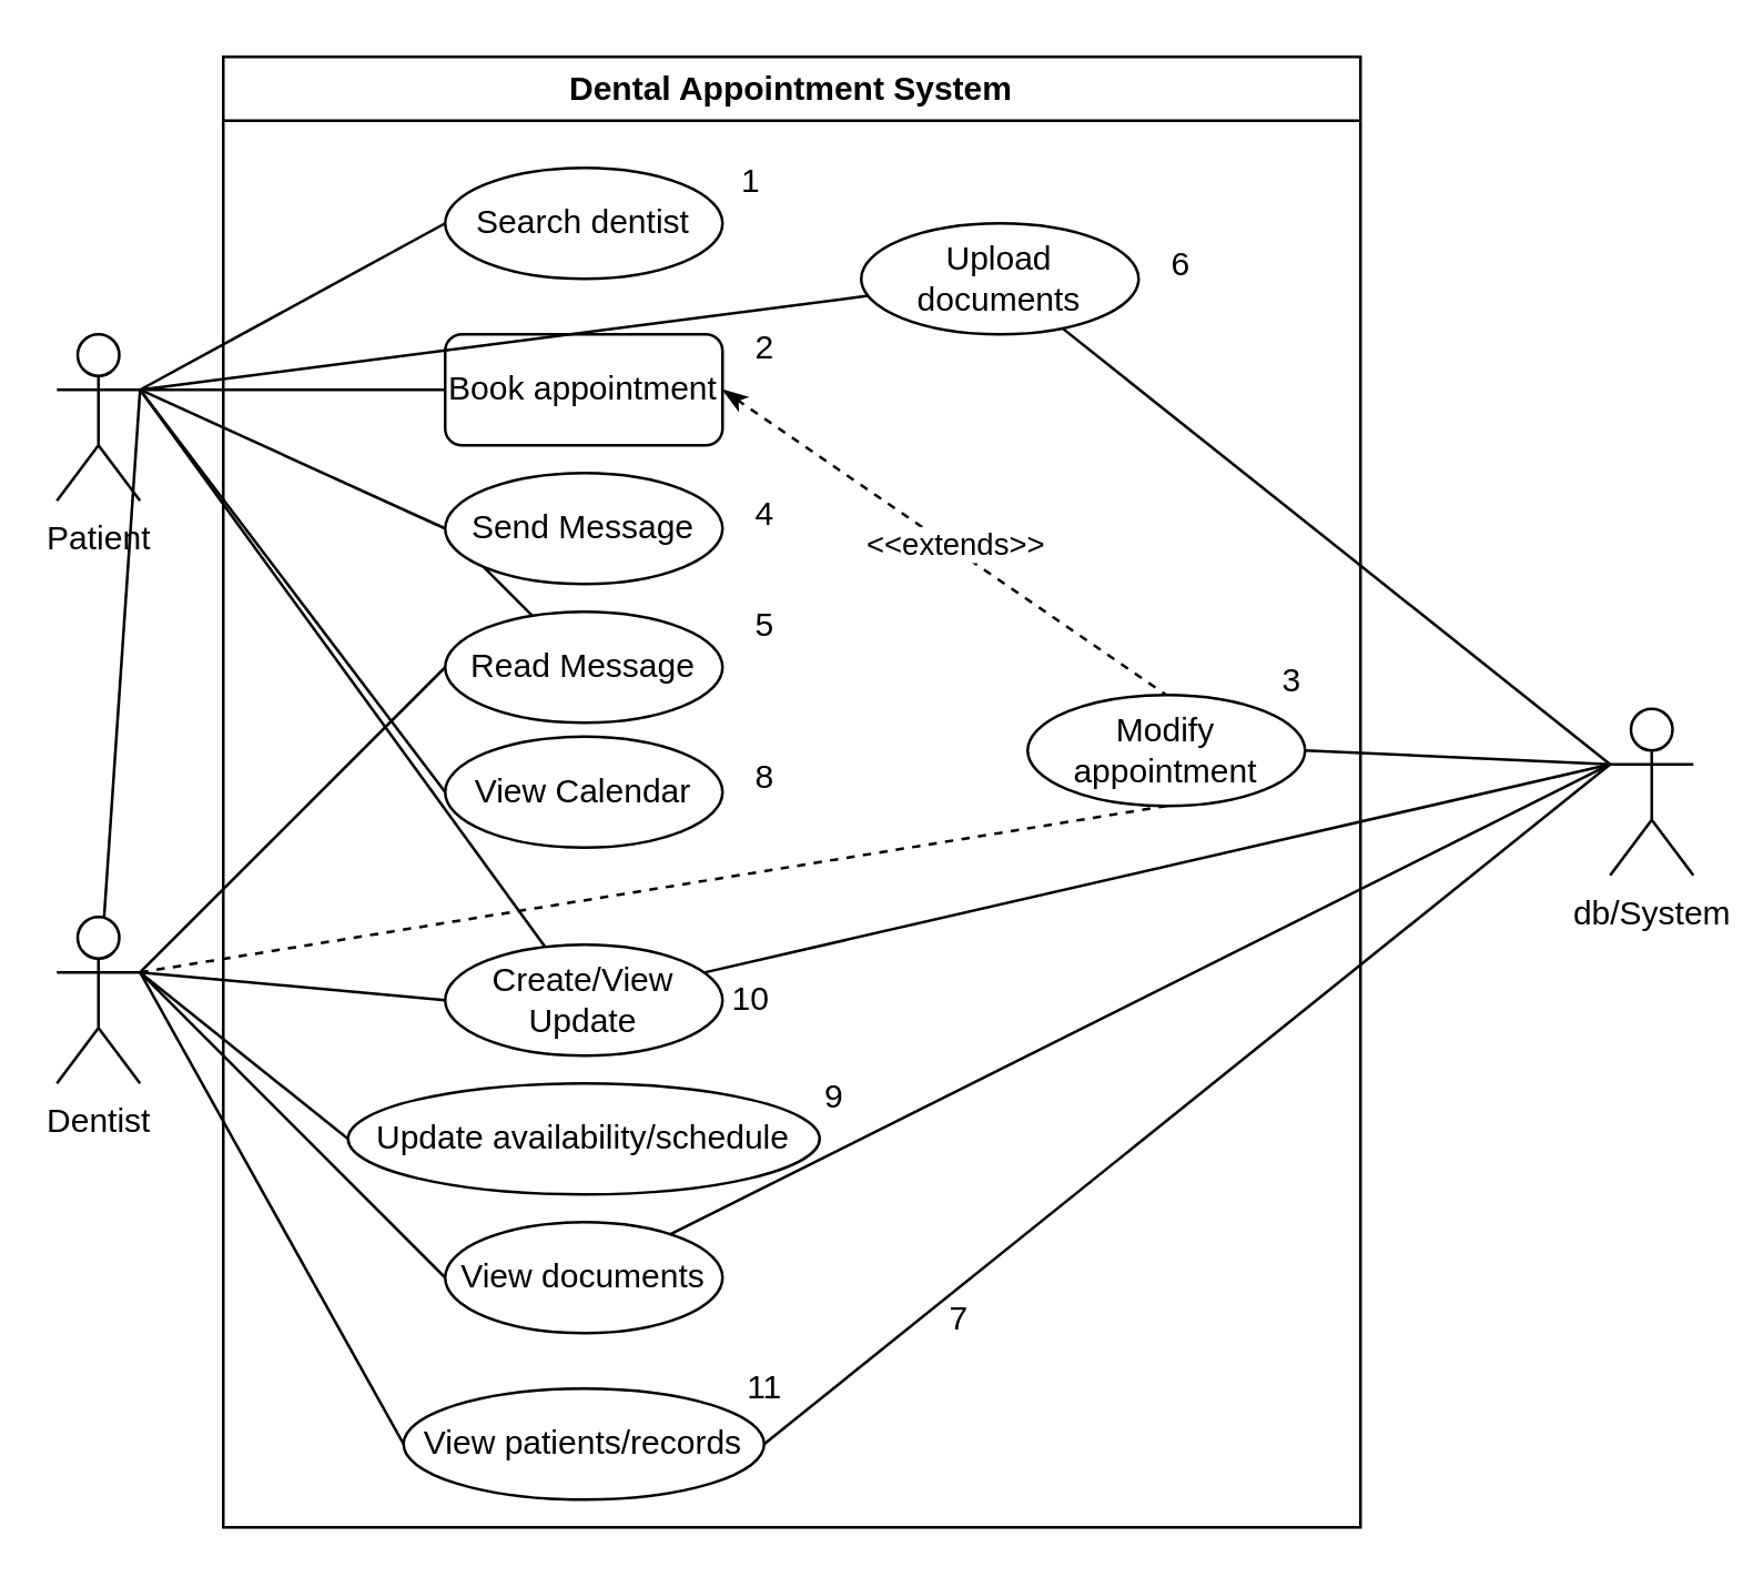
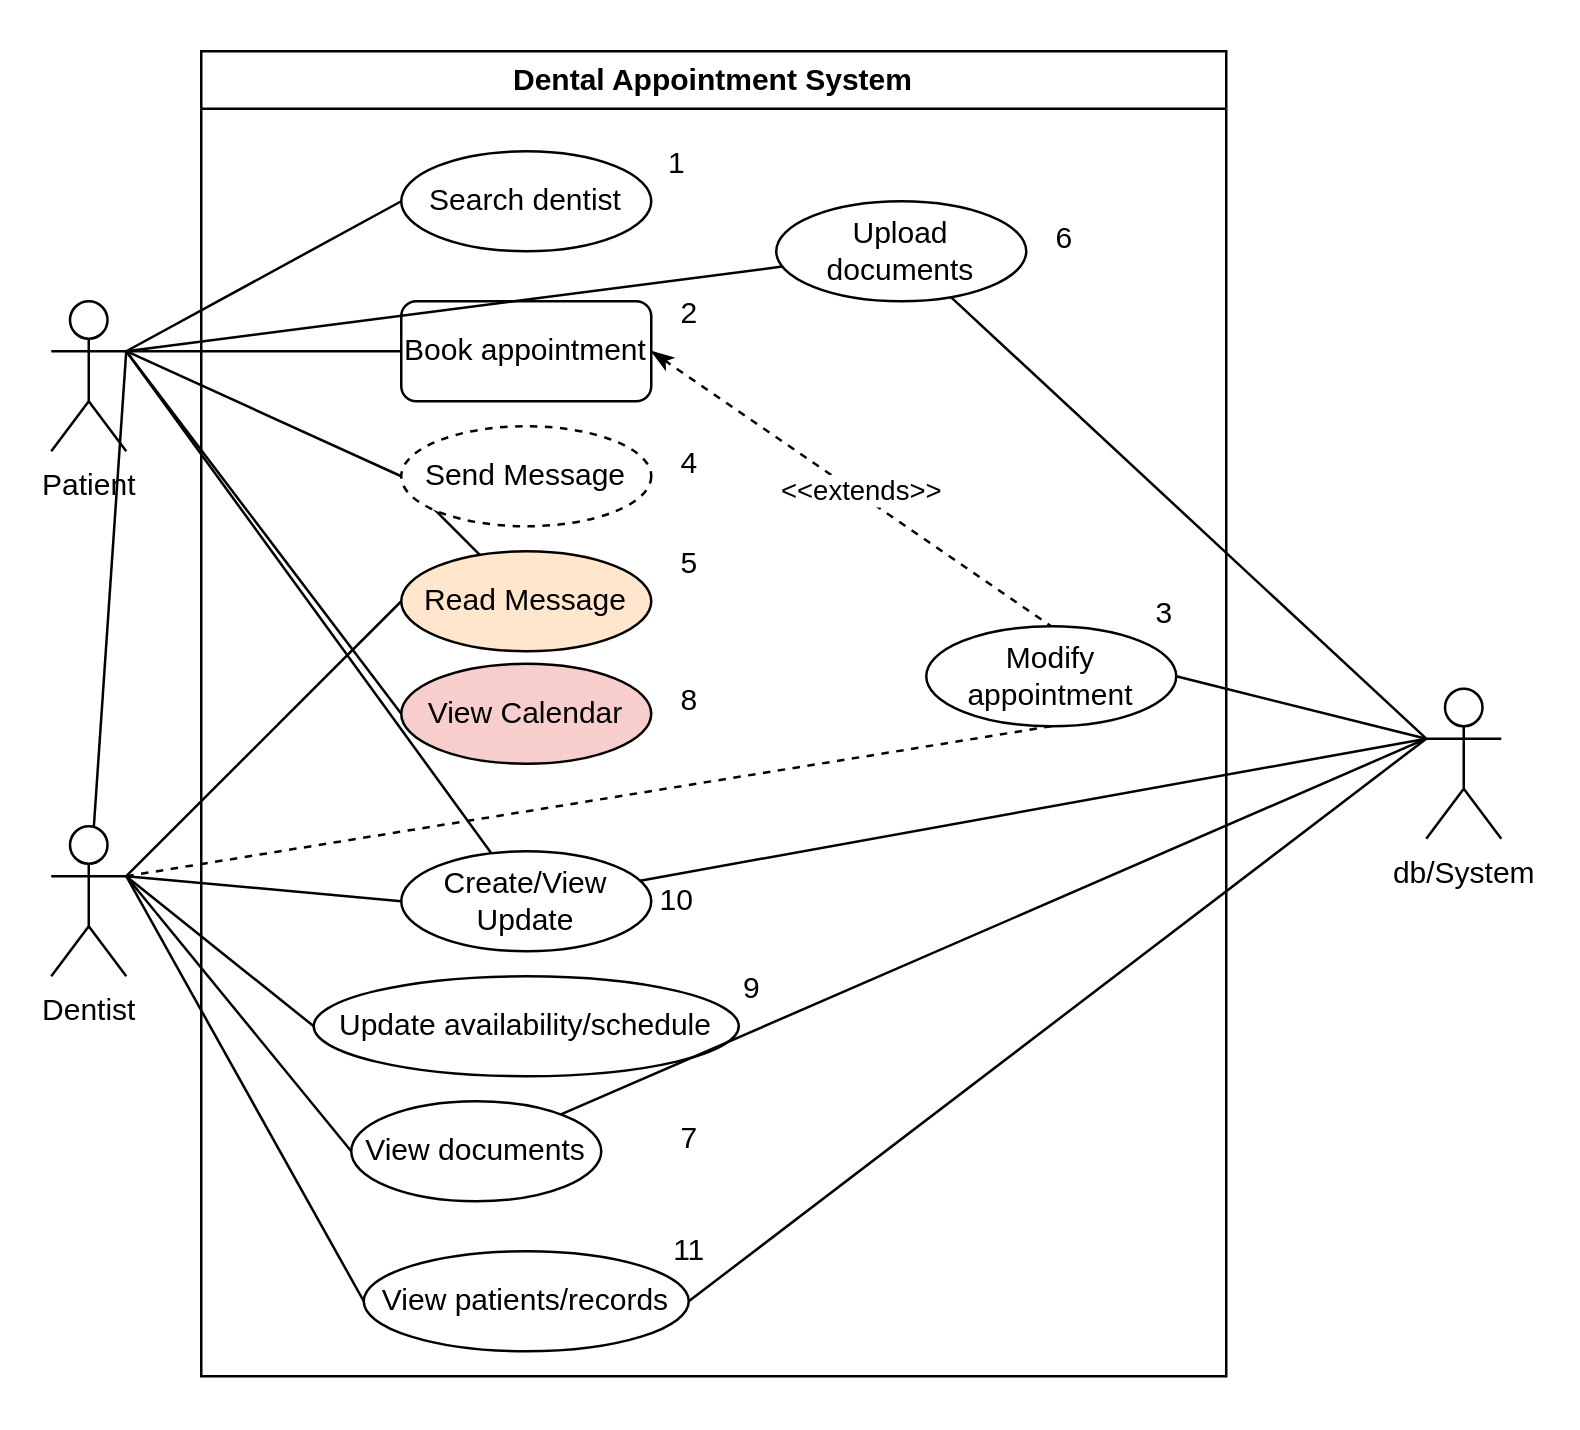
- <mxCell id="8" value="Send Message" style="ellipse;whiteSpace=wrap;html=1;align=center;" parent="2" vertex="1"><mxGeometry x="80" y="150" width="100" height="40" as="geometry" /></mxCell>
+ <mxCell id="8" value="Send Message" style="ellipse;whiteSpace=wrap;html=1;align=center;dashed=1;" parent="2" vertex="1"><mxGeometry x="80" y="150" width="100" height="40" as="geometry" /></mxCell>
- <mxCell id="26" value="Read Message" style="ellipse;whiteSpace=wrap;html=1;align=center;" parent="2" vertex="1"><mxGeometry x="80" y="200" width="100" height="40" as="geometry" /></mxCell>
+ <mxCell id="26" value="Read Message" style="ellipse;whiteSpace=wrap;html=1;align=center;fillColor=#ffe6cc;" parent="2" vertex="1"><mxGeometry x="80" y="200" width="100" height="40" as="geometry" /></mxCell>
- <mxCell id="9" value="View Calendar" style="ellipse;whiteSpace=wrap;html=1;align=center;" parent="2" vertex="1"><mxGeometry x="80" y="245" width="100" height="40" as="geometry" /></mxCell>
+ <mxCell id="9" value="View Calendar" style="ellipse;whiteSpace=wrap;html=1;align=center;fillColor=#f8cecc;" parent="2" vertex="1"><mxGeometry x="80" y="245" width="100" height="40" as="geometry" /></mxCell>
- <mxCell id="40" value="db/System" style="shape=umlActor;verticalLabelPosition=bottom;verticalAlign=top;html=1;outlineConnect=0;" parent="1" vertex="1"><mxGeometry x="580" y="255" width="30" height="60" as="geometry" /></mxCell>
+ <mxCell id="40" value="db/System" style="shape=umlActor;verticalLabelPosition=bottom;verticalAlign=top;html=1;outlineConnect=0;" parent="1" vertex="1"><mxGeometry x="570" y="275" width="30" height="60" as="geometry" /></mxCell>
- <mxCell id="24" value="View documents" style="ellipse;whiteSpace=wrap;html=1;align=center;" parent="2" vertex="1"><mxGeometry x="80" y="420" width="100" height="40" as="geometry" /></mxCell>
+ <mxCell id="24" value="View documents" style="ellipse;whiteSpace=wrap;html=1;align=center;" parent="2" vertex="1"><mxGeometry x="60" y="420" width="100" height="40" as="geometry" /></mxCell>
- <mxCell id="36" value="7" style="text;html=1;align=center;verticalAlign=middle;resizable=0;points=[];autosize=1;strokeColor=none;fillColor=none;" parent="2" vertex="1"><mxGeometry x="250" y="440" width="30" height="30" as="geometry" /></mxCell>
+ <mxCell id="36" value="7" style="text;html=1;align=center;verticalAlign=middle;resizable=0;points=[];autosize=1;strokeColor=none;fillColor=none;" parent="2" vertex="1"><mxGeometry x="180" y="420" width="30" height="30" as="geometry" /></mxCell>
